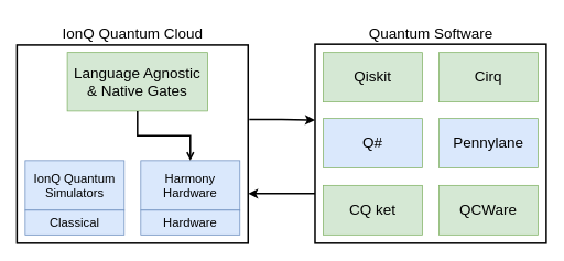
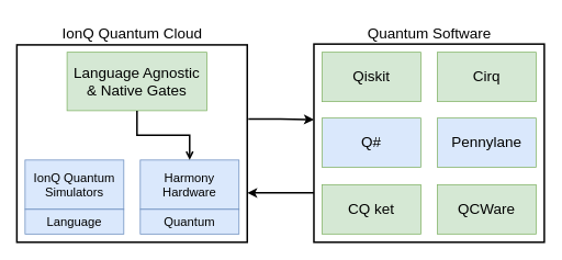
- <mxCell id="18" value="&lt;font style=&quot;font-size: 15px;&quot;&gt;Classical&lt;/font&gt;" style="rounded=0;whiteSpace=wrap;html=1;fillColor=#dae8fc;strokeColor=#6c8ebf;container=0;" parent="2" vertex="1"><mxGeometry x="10" y="234" width="120" height="30" as="geometry" /></mxCell>
+ <mxCell id="18" value="&lt;font style=&quot;font-size: 15px;&quot;&gt;Language&lt;/font&gt;" style="rounded=0;whiteSpace=wrap;html=1;fillColor=#dae8fc;strokeColor=#6c8ebf;container=0;" parent="2" vertex="1"><mxGeometry x="10" y="234" width="120" height="30" as="geometry" /></mxCell>
- <mxCell id="15" value="&lt;font style=&quot;font-size: 15px;&quot;&gt;Hardware&lt;/font&gt;" style="rounded=0;whiteSpace=wrap;html=1;fillColor=#dae8fc;strokeColor=#6c8ebf;container=0;" parent="2" vertex="1"><mxGeometry x="150" y="234" width="120" height="30" as="geometry" /></mxCell>
+ <mxCell id="15" value="&lt;font style=&quot;font-size: 15px;&quot;&gt;Quantum&lt;/font&gt;" style="rounded=0;whiteSpace=wrap;html=1;fillColor=#dae8fc;strokeColor=#6c8ebf;container=0;" parent="2" vertex="1"><mxGeometry x="150" y="234" width="120" height="30" as="geometry" /></mxCell>
